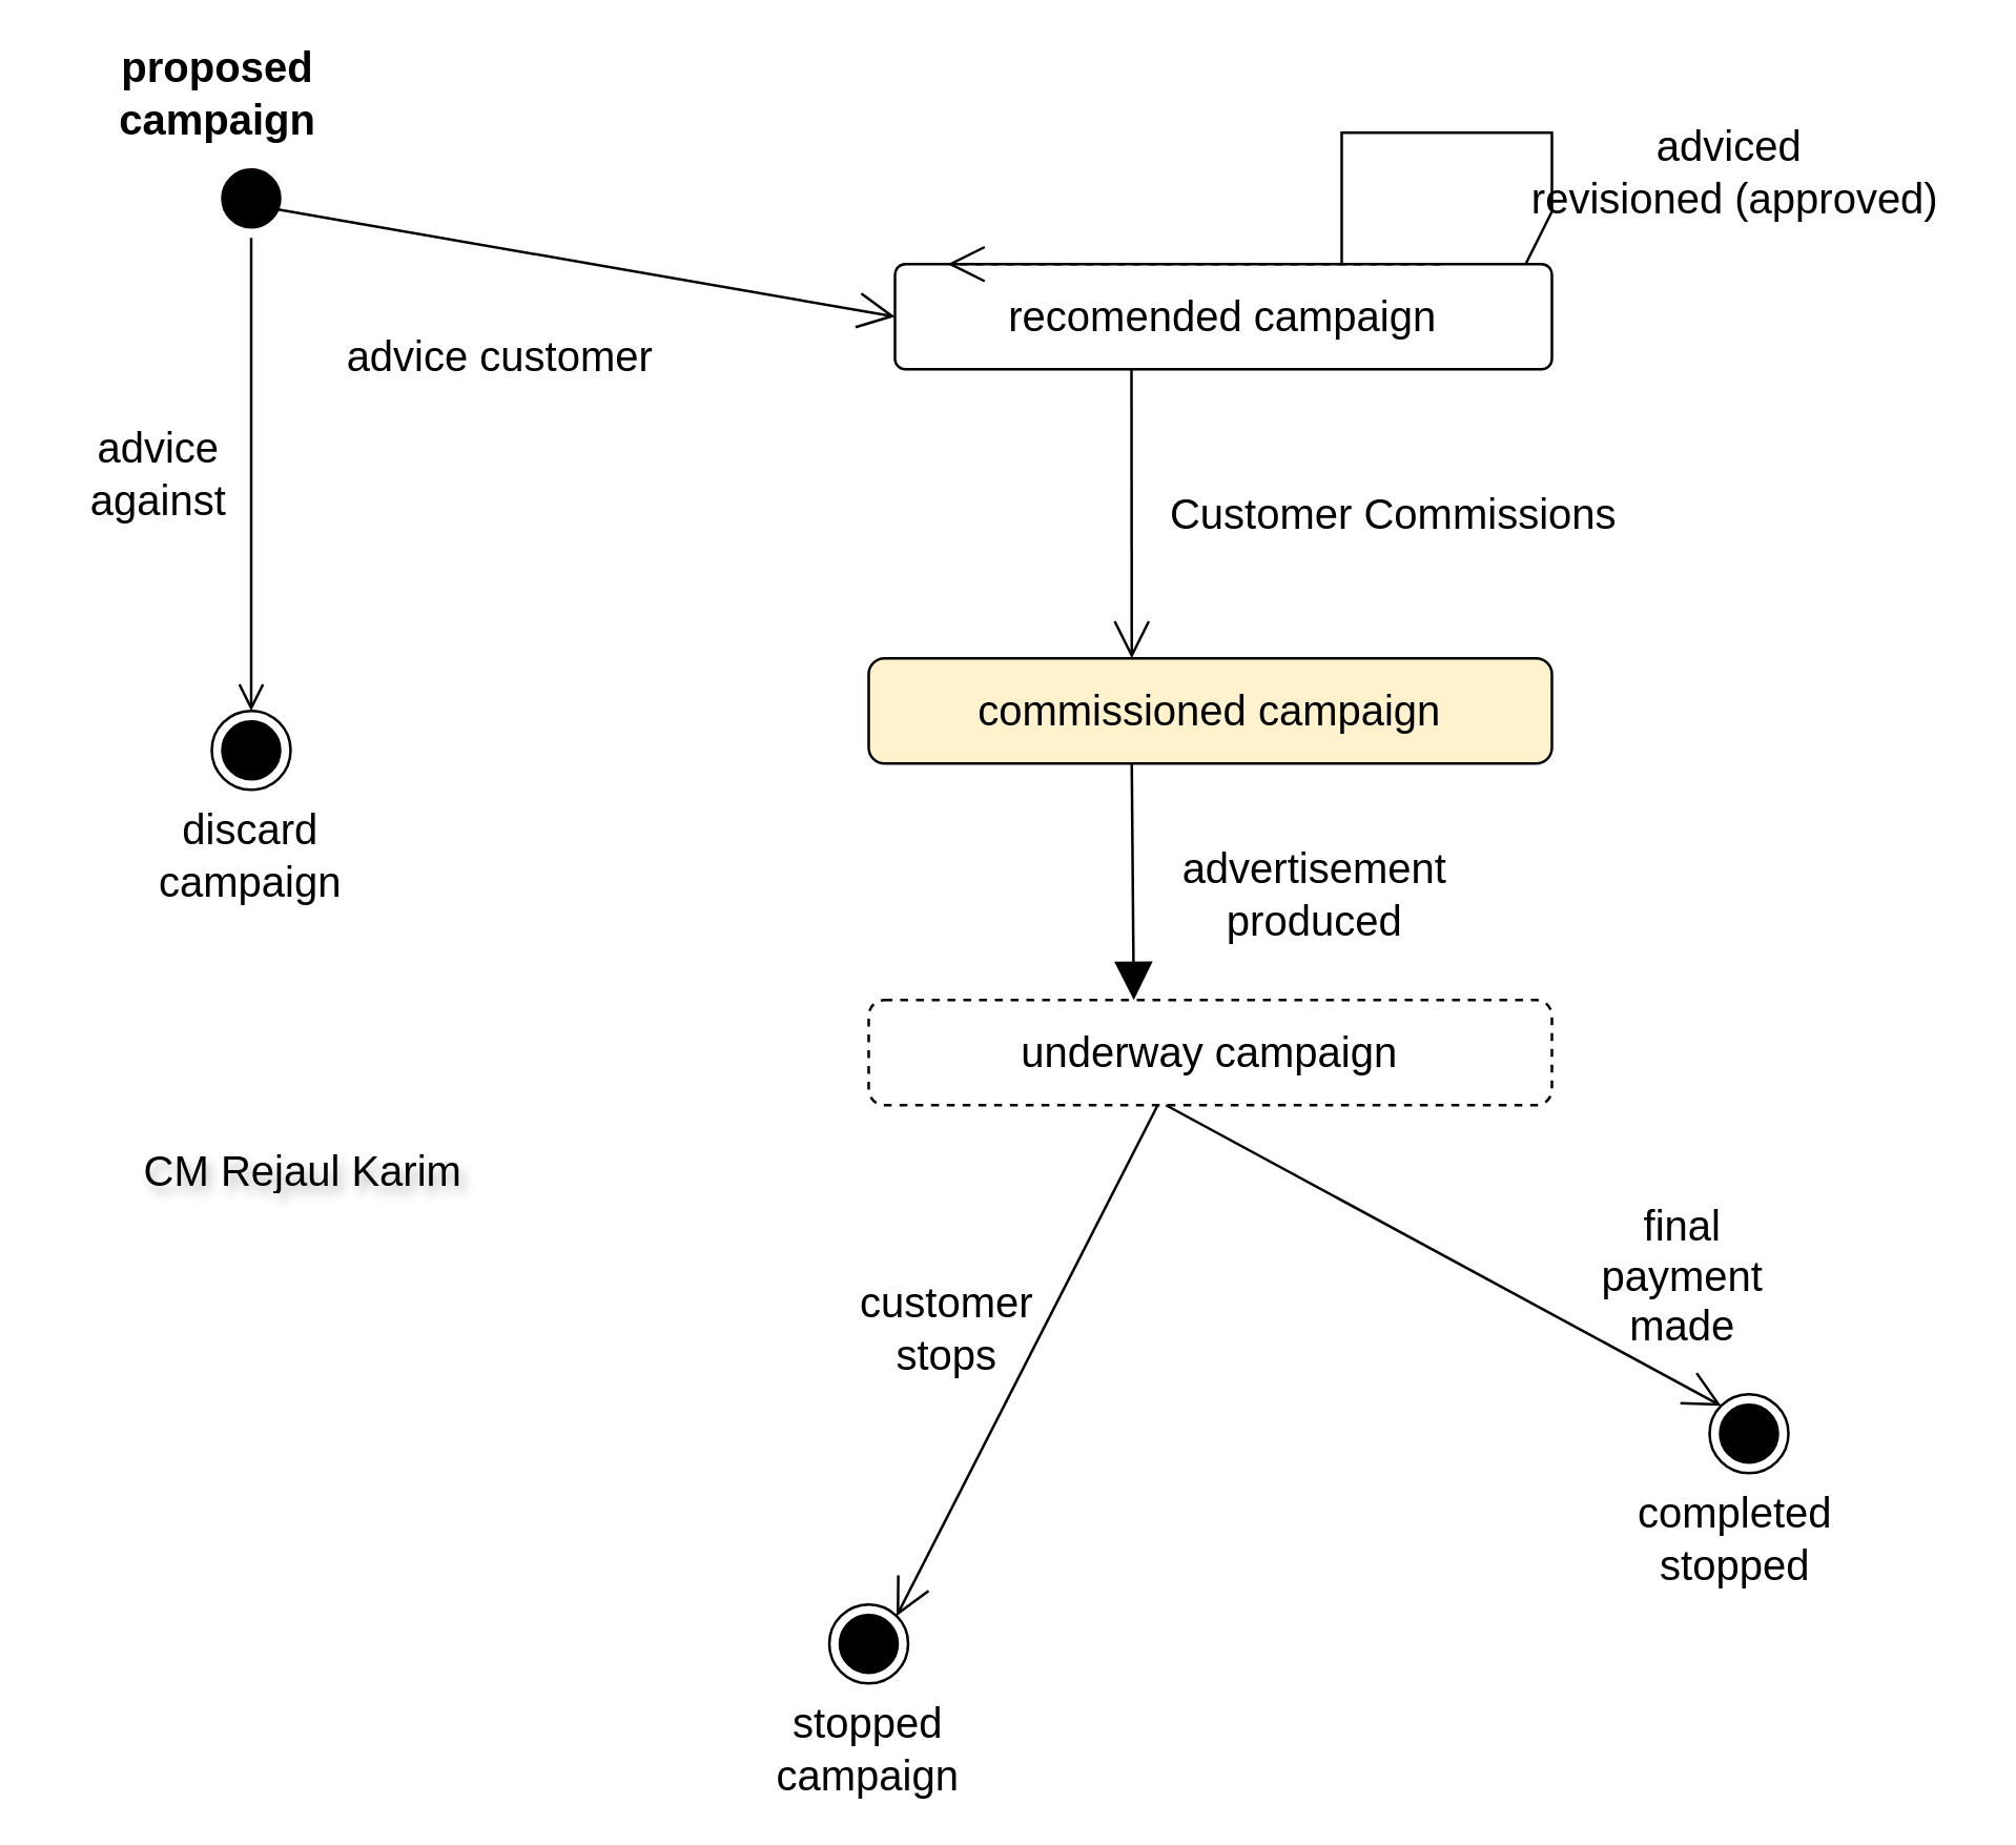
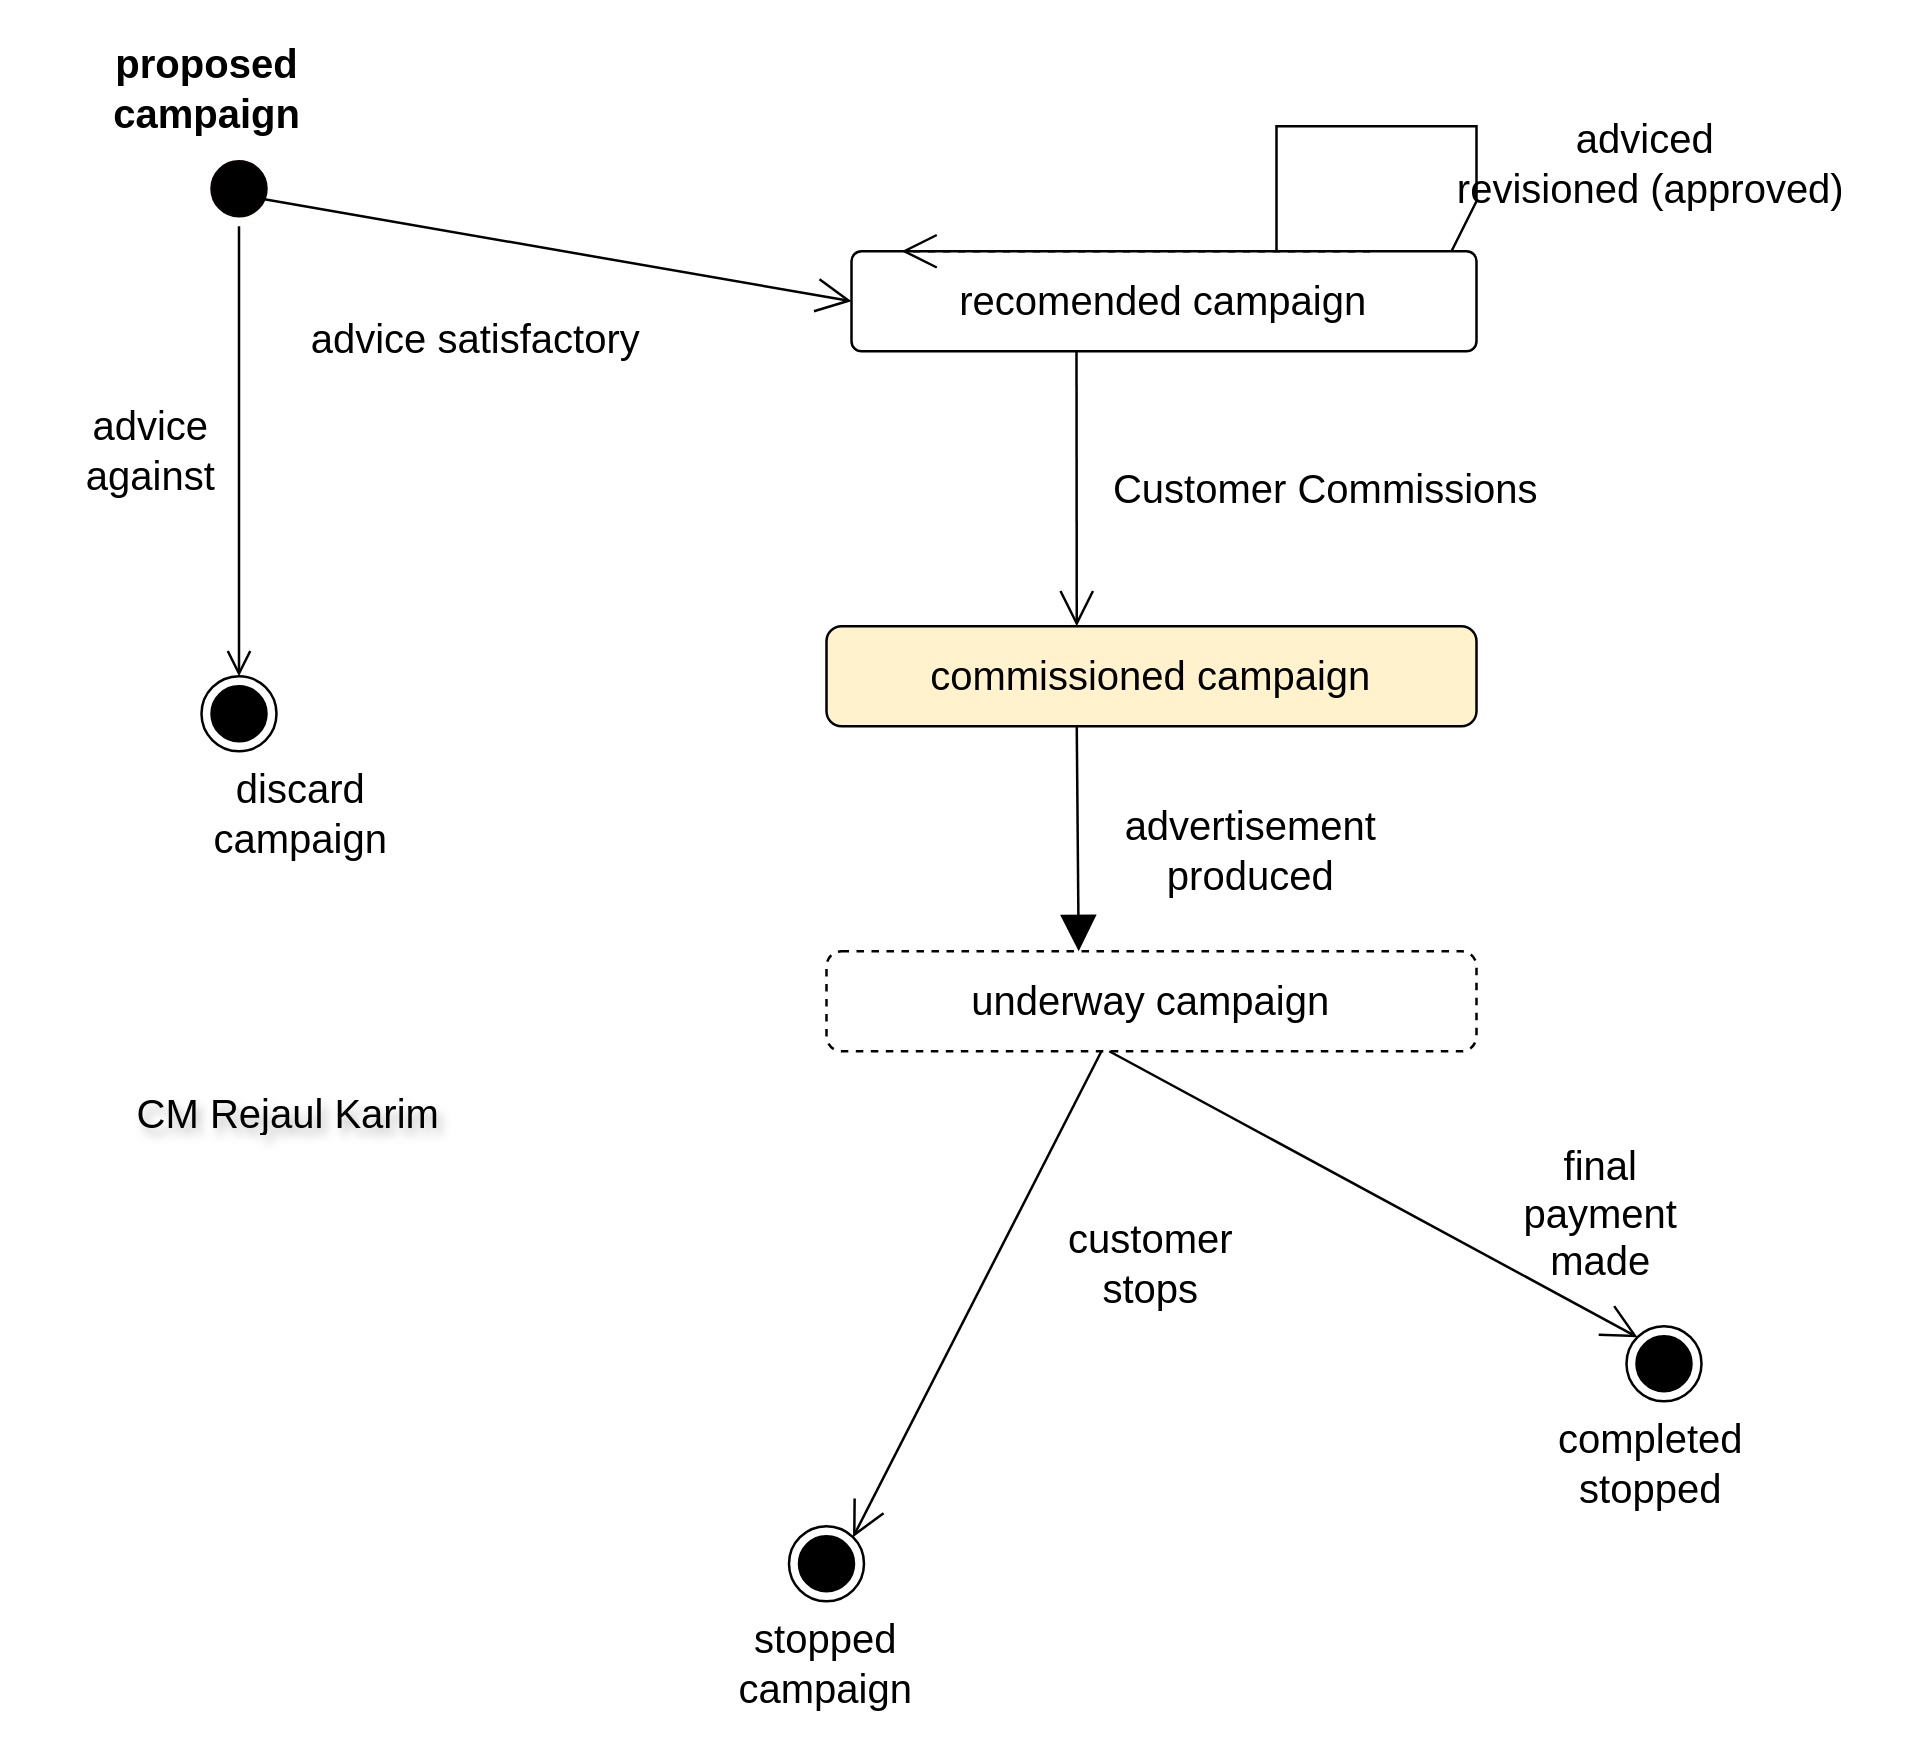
- <mxCell id="8" value="advice customer" style="text;html=1;align=center;verticalAlign=middle;whiteSpace=wrap;rounded=0;fontSize=16;" parent="1" vertex="1"><mxGeometry x="120" y="120" width="140" height="30" as="geometry" /></mxCell>
+ <mxCell id="8" value="advice satisfactory" style="text;html=1;align=center;verticalAlign=middle;whiteSpace=wrap;rounded=0;fontSize=16;" parent="1" vertex="1"><mxGeometry x="120" y="120" width="140" height="30" as="geometry" /></mxCell>
- <mxCell id="5" value="discard campaign" style="text;html=1;align=center;verticalAlign=middle;whiteSpace=wrap;rounded=0;fontSize=16;" parent="1" vertex="1"><mxGeometry x="65" y="310" width="60" height="30" as="geometry" /></mxCell>
+ <mxCell id="5" value="discard campaign" style="text;html=1;align=center;verticalAlign=middle;whiteSpace=wrap;rounded=0;fontSize=16;" parent="1" vertex="1"><mxGeometry x="90" y="310" width="60" height="30" as="geometry" /></mxCell>
- <mxCell id="21" value="customer stops" style="text;html=1;align=center;verticalAlign=middle;whiteSpace=wrap;rounded=0;fontSize=16;" parent="1" vertex="1"><mxGeometry x="330" y="490" width="60" height="30" as="geometry" /></mxCell>
+ <mxCell id="21" value="customer stops" style="text;html=1;align=center;verticalAlign=middle;whiteSpace=wrap;rounded=0;fontSize=16;" parent="1" vertex="1"><mxGeometry x="430" y="490" width="60" height="30" as="geometry" /></mxCell>
